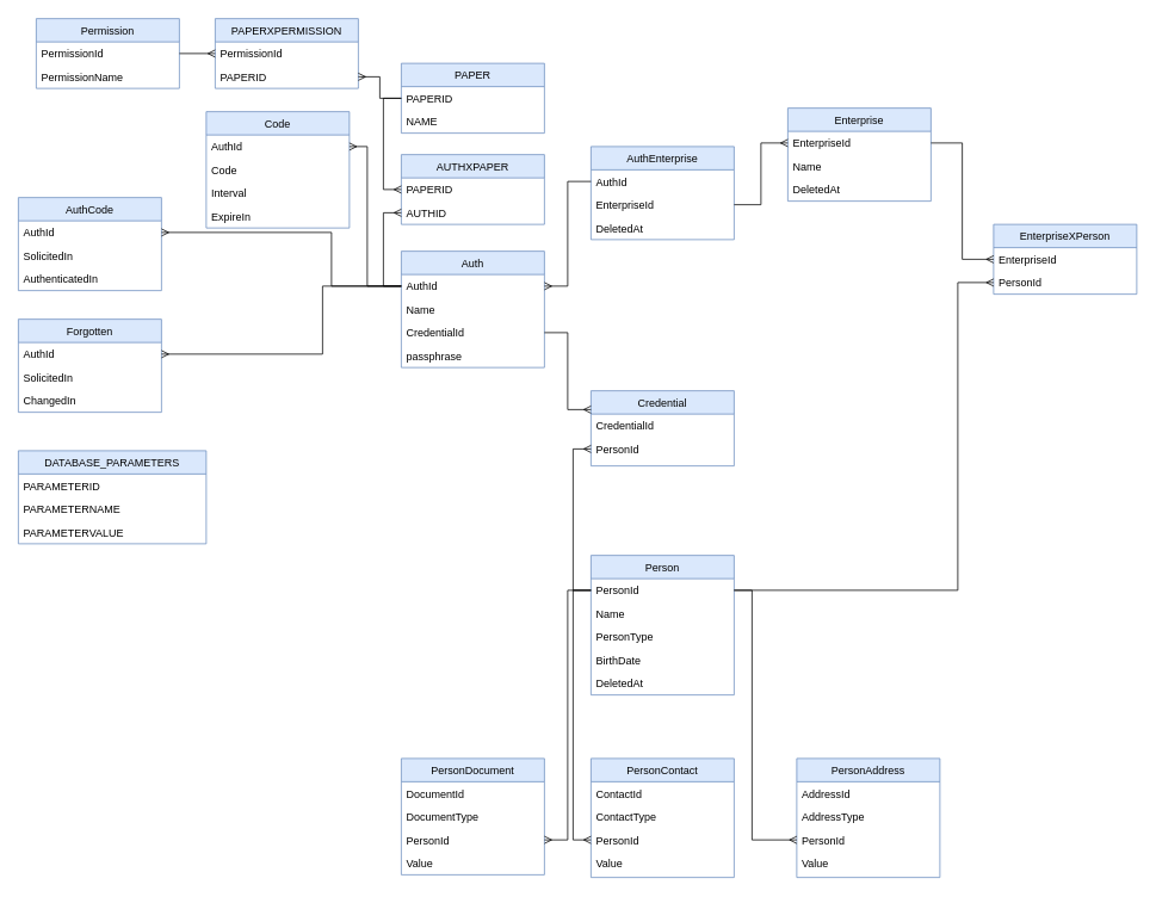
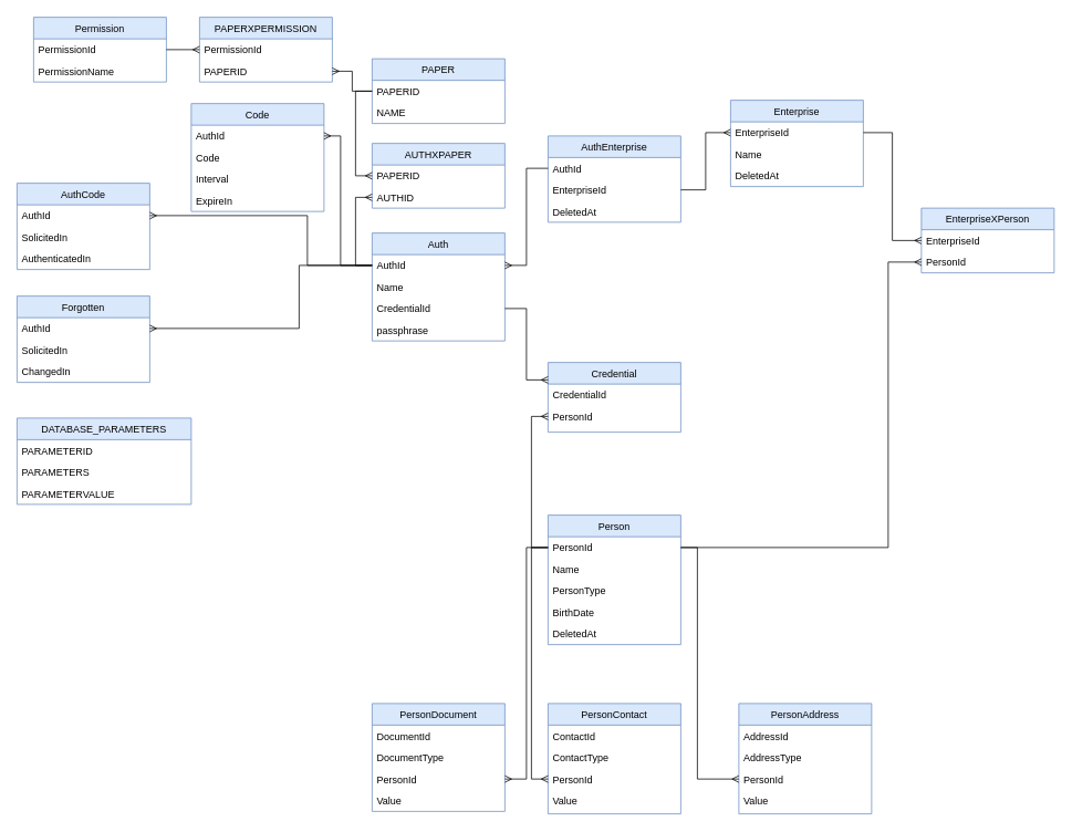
- <mxCell id="85" value="PARAMETERNAME" style="text;align=left;verticalAlign=top;spacingLeft=4;spacingRight=4;overflow=hidden;rotatable=0;points=[[0,0.5],[1,0.5]];portConstraint=eastwest;rounded=0;shadow=0;html=0;" vertex="1" parent="83"><mxGeometry y="52" width="210" height="26" as="geometry" /></mxCell>
+ <mxCell id="85" value="PARAMETERS" style="text;align=left;verticalAlign=top;spacingLeft=4;spacingRight=4;overflow=hidden;rotatable=0;points=[[0,0.5],[1,0.5]];portConstraint=eastwest;rounded=0;shadow=0;html=0;" vertex="1" parent="83"><mxGeometry y="52" width="210" height="26" as="geometry" /></mxCell>
